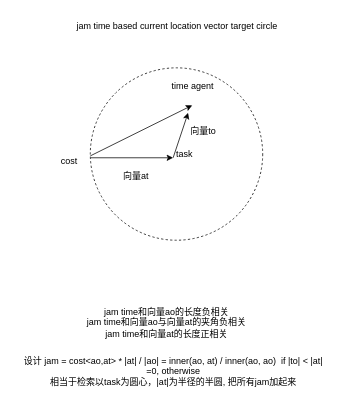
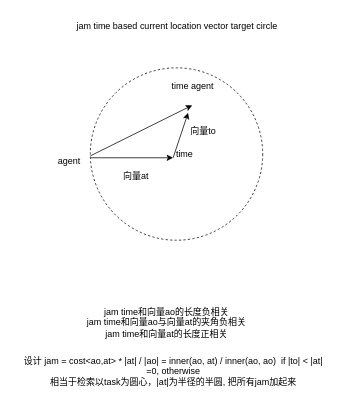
- <mxCell id="4" value="task" style="text;html=1;align=center;verticalAlign=middle;resizable=0;points=[];autosize=1;strokeColor=none;fillColor=none;" parent="1" vertex="1"><mxGeometry x="220" y="190" width="50" height="30" as="geometry" /></mxCell>
+ <mxCell id="4" value="time" style="text;html=1;align=center;verticalAlign=middle;resizable=0;points=[];autosize=1;strokeColor=none;fillColor=none;" parent="1" vertex="1"><mxGeometry x="220" y="190" width="50" height="30" as="geometry" /></mxCell>
- <mxCell id="3" value="cost" style="text;html=1;align=center;verticalAlign=middle;resizable=0;points=[];autosize=1;strokeColor=none;fillColor=none;" parent="1" vertex="1"><mxGeometry x="65.5" y="200" width="50" height="30" as="geometry" /></mxCell>
+ <mxCell id="3" value="agent" style="text;html=1;align=center;verticalAlign=middle;resizable=0;points=[];autosize=1;strokeColor=none;fillColor=none;" parent="1" vertex="1"><mxGeometry x="65.5" y="200" width="50" height="30" as="geometry" /></mxCell>
